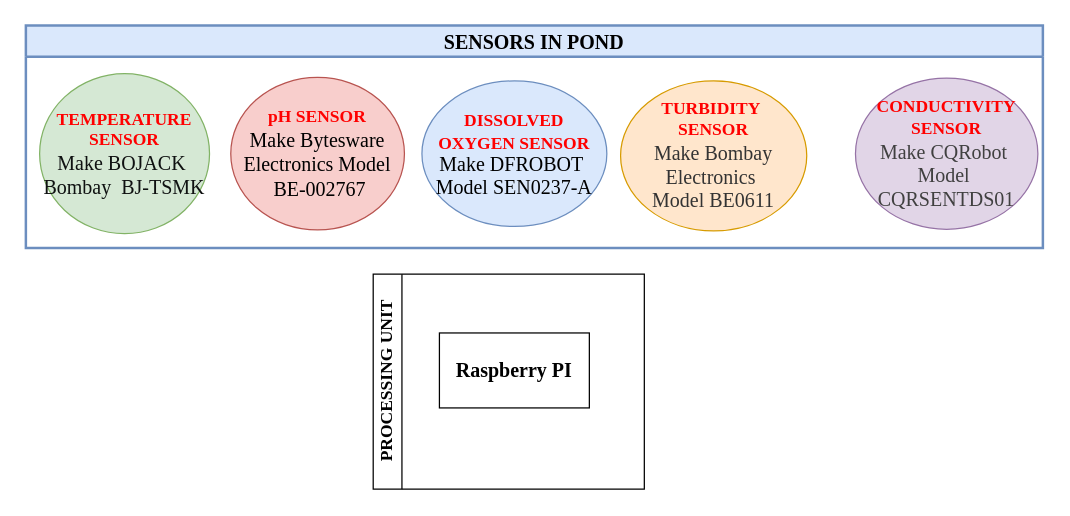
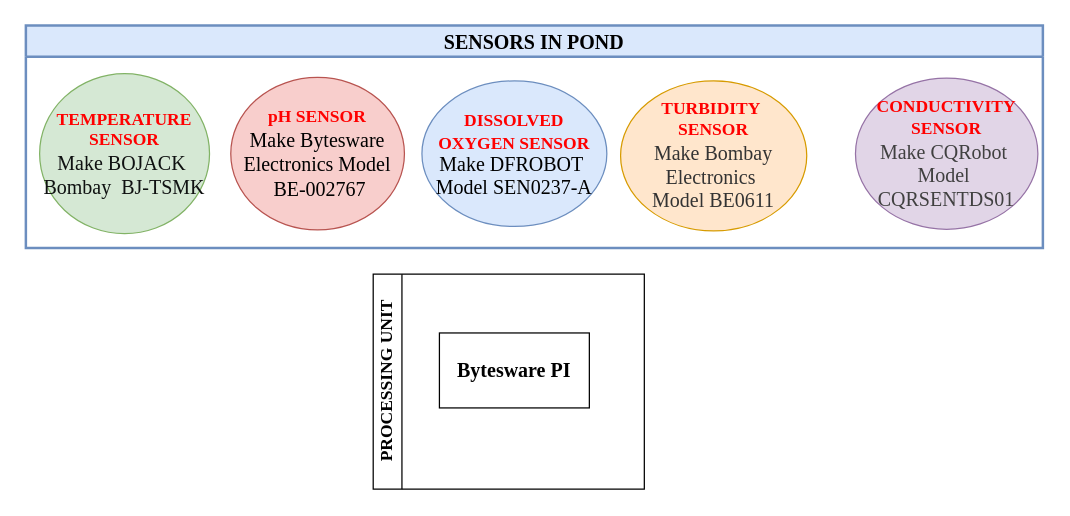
- <mxCell id="9" value="&lt;font size=&quot;1&quot; style=&quot;&quot; face=&quot;Times New Roman&quot;&gt;&lt;b style=&quot;font-size: 16px;&quot;&gt;Raspberry PI&lt;/b&gt;&lt;/font&gt;" style="rounded=0;whiteSpace=wrap;html=1;hachureGap=4;fontFamily=Architects Daughter;fontSource=https%3A%2F%2Ffonts.googleapis.com%2Fcss%3Ffamily%3DArchitects%2BDaughter;" vertex="1" parent="8"><mxGeometry x="53" y="47" width="120" height="60" as="geometry" /></mxCell>
+ <mxCell id="9" value="&lt;font size=&quot;1&quot; style=&quot;&quot; face=&quot;Times New Roman&quot;&gt;&lt;b style=&quot;font-size: 16px;&quot;&gt;Bytesware PI&lt;/b&gt;&lt;/font&gt;" style="rounded=0;whiteSpace=wrap;html=1;hachureGap=4;fontFamily=Architects Daughter;fontSource=https%3A%2F%2Ffonts.googleapis.com%2Fcss%3Ffamily%3DArchitects%2BDaughter;" vertex="1" parent="8"><mxGeometry x="53" y="47" width="120" height="60" as="geometry" /></mxCell>
